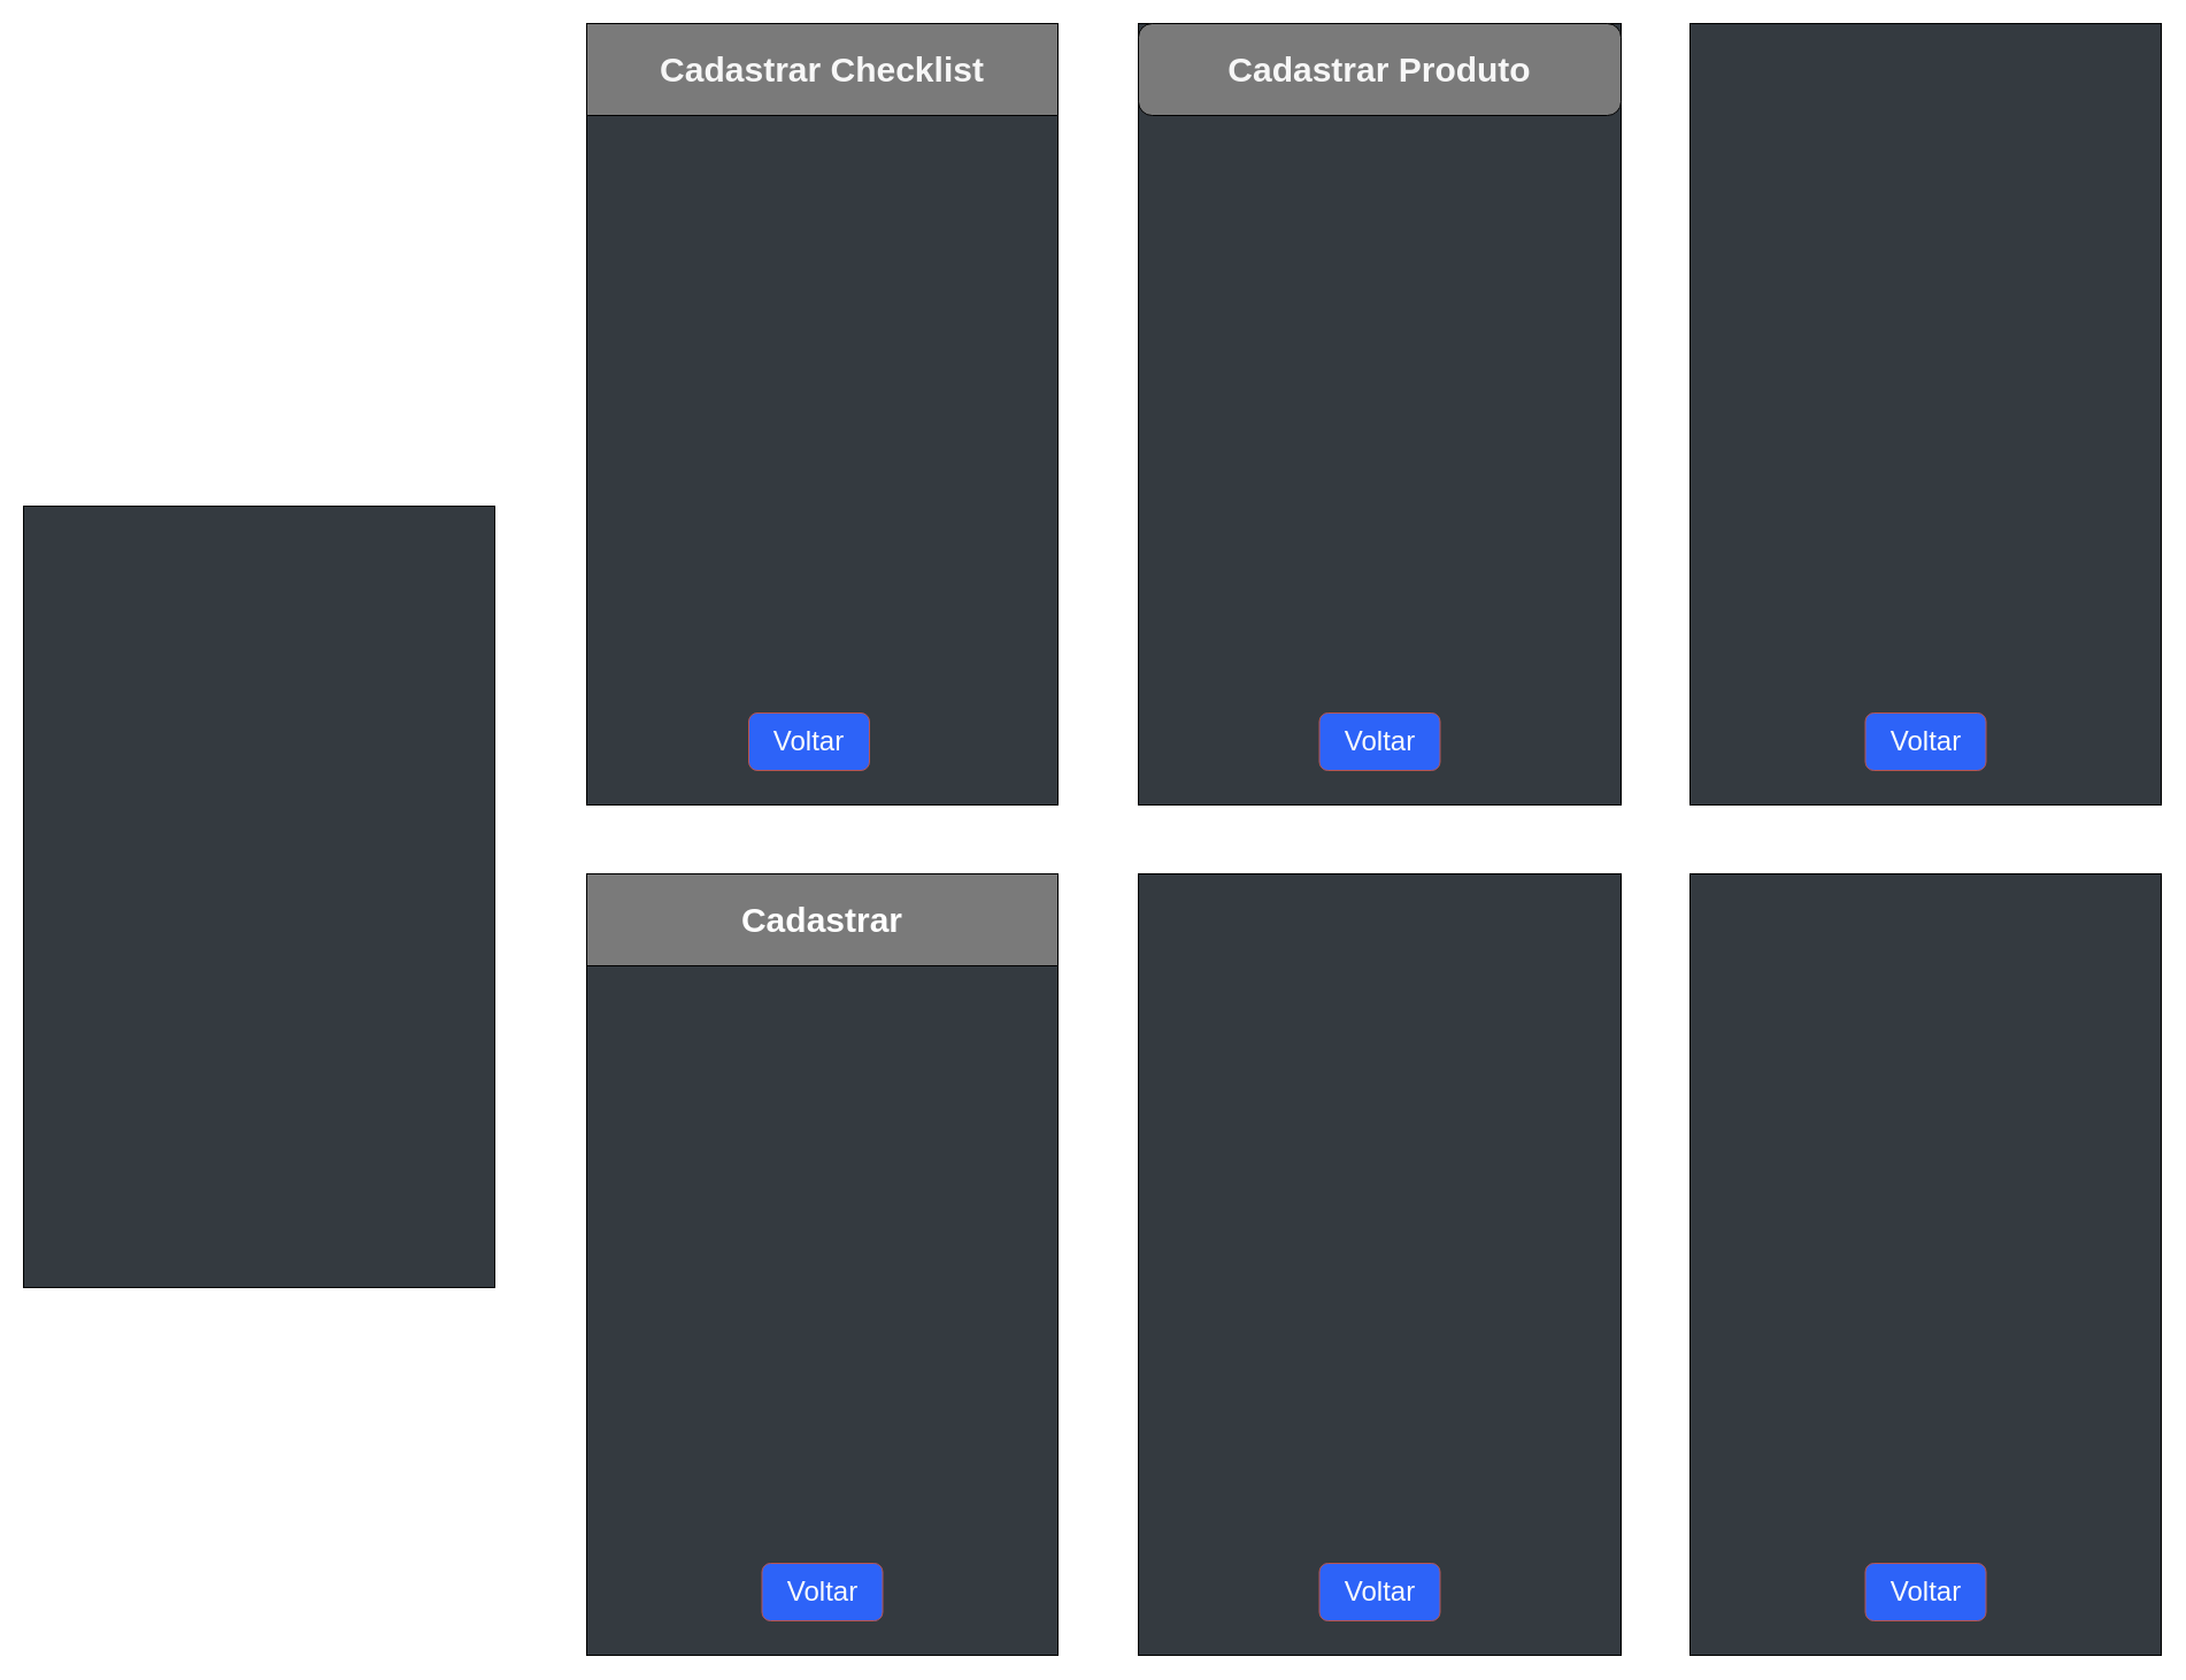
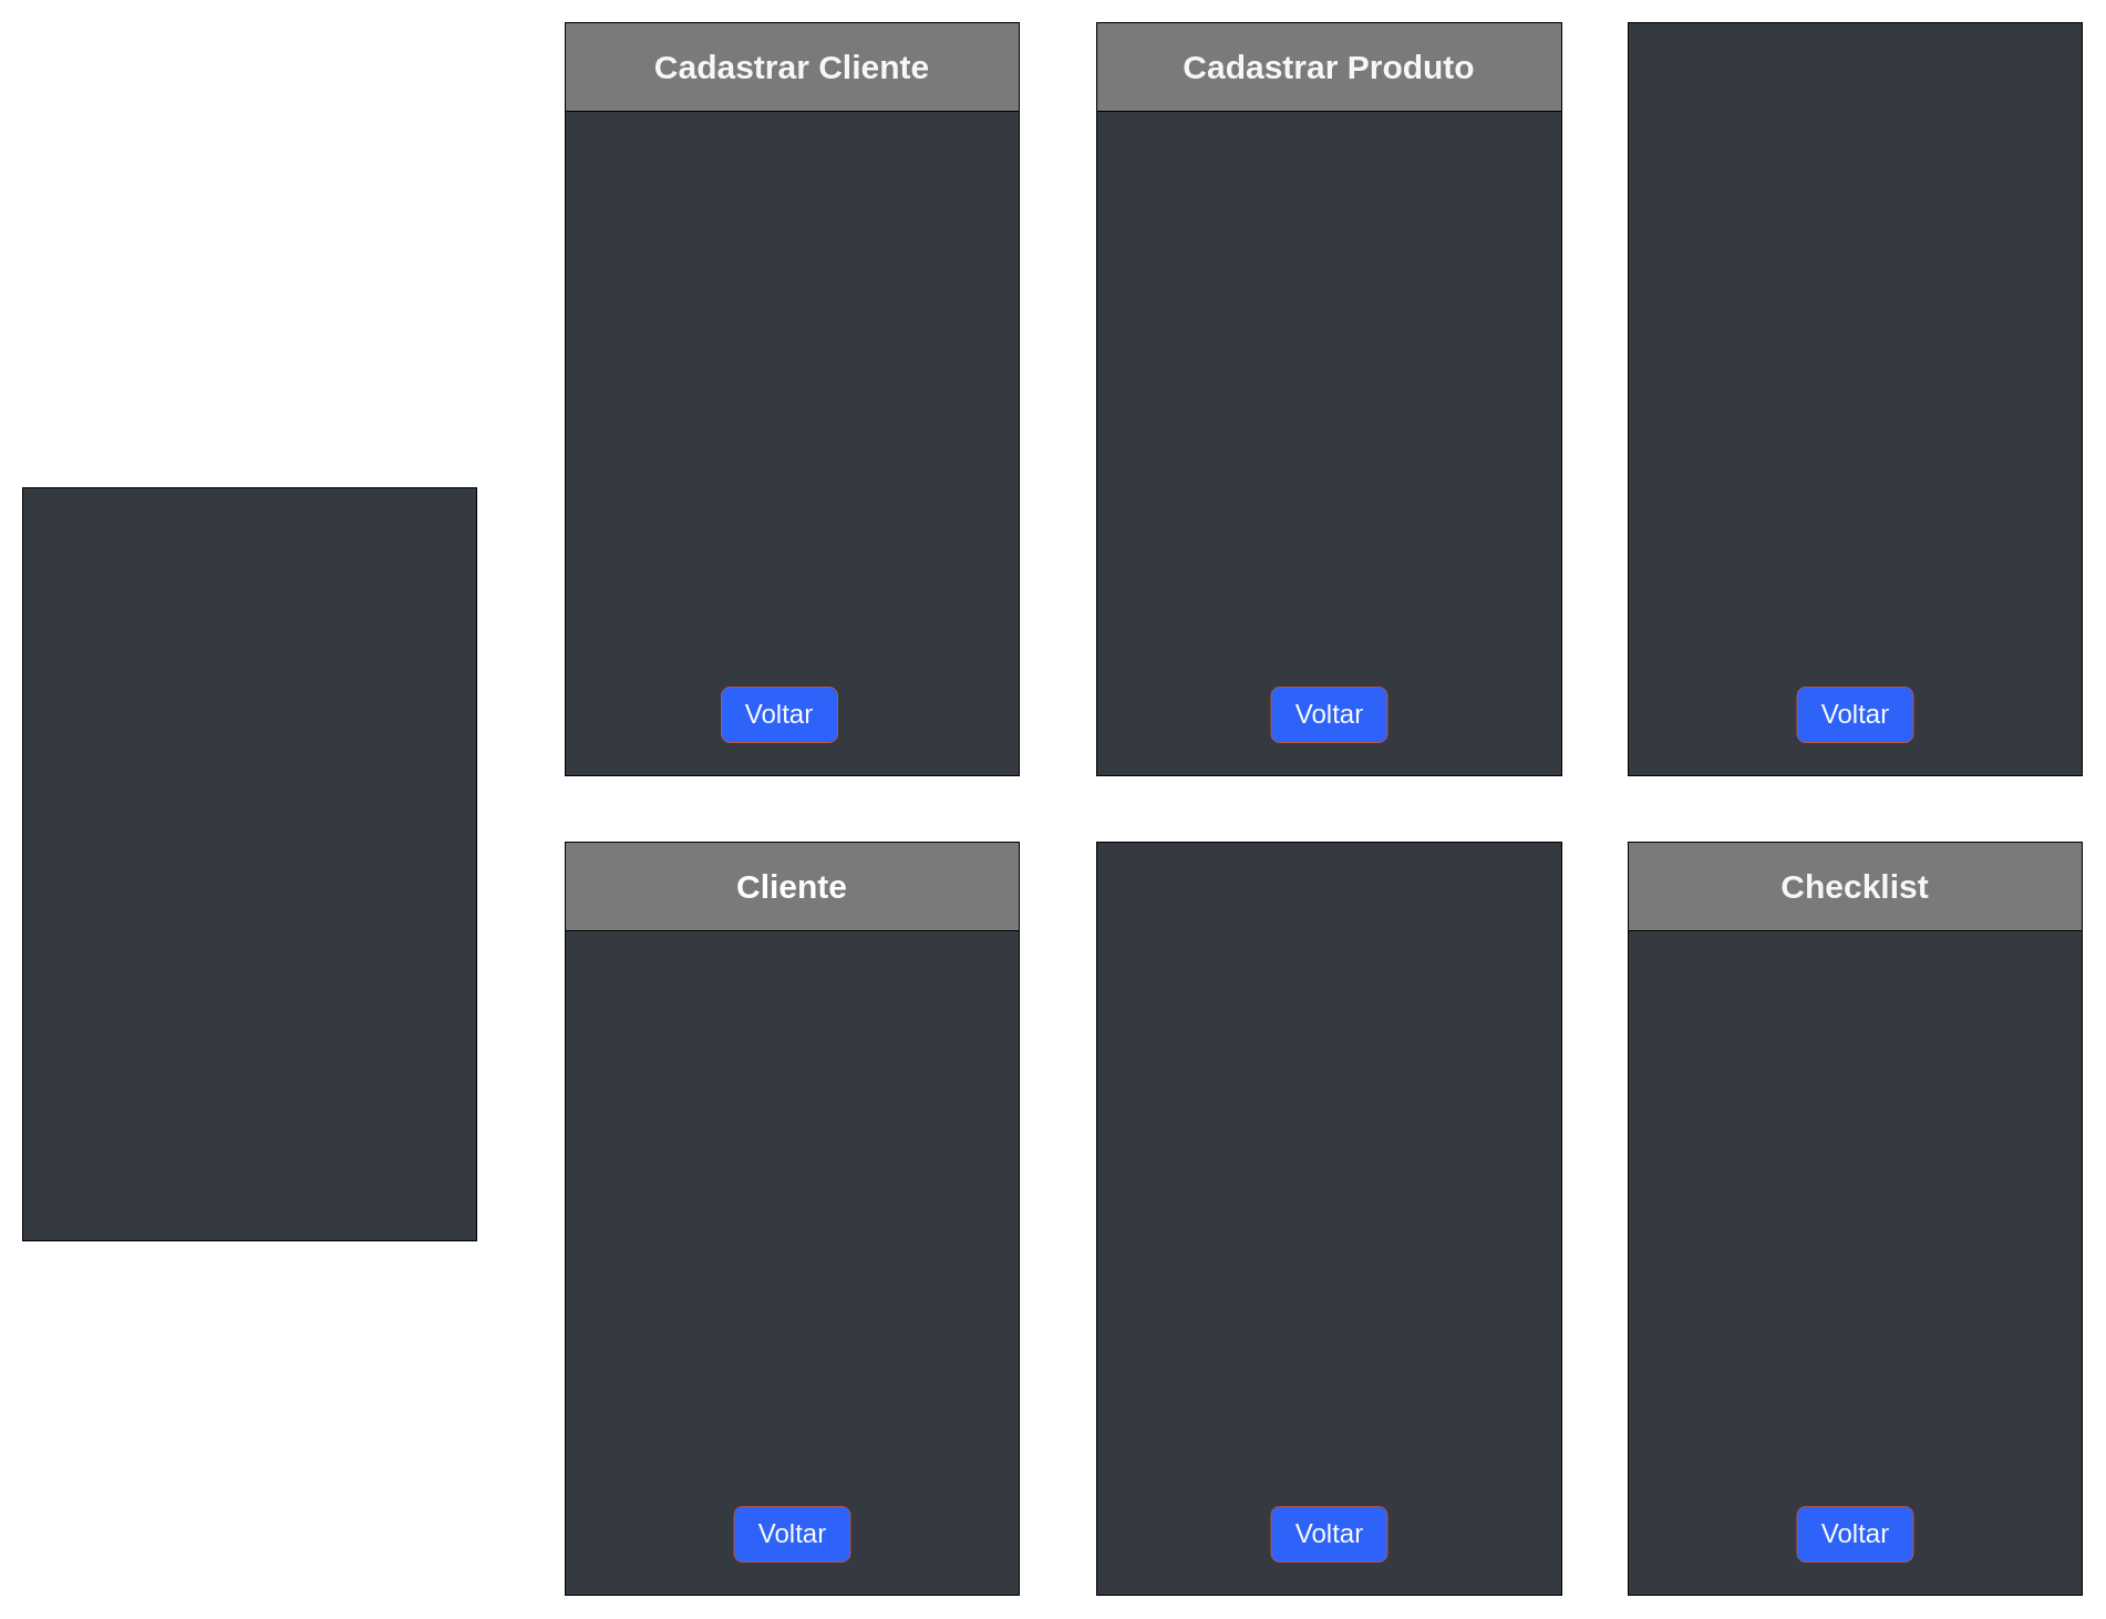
- <mxCell id="3" value="&lt;h3&gt;&lt;font color=&quot;#f7f7f7&quot; style=&quot;font-size: 30px;&quot;&gt;Cadastrar Checklist&lt;/font&gt;&lt;/h3&gt;" style="rounded=0;whiteSpace=wrap;html=1;fillColor=#7A7A7A;" vertex="1" parent="1"><mxGeometry x="510" y="20" width="410" height="80" as="geometry" /></mxCell>
+ <mxCell id="3" value="&lt;h3&gt;&lt;font color=&quot;#f7f7f7&quot; style=&quot;font-size: 30px;&quot;&gt;Cadastrar Cliente&lt;/font&gt;&lt;/h3&gt;" style="rounded=0;whiteSpace=wrap;html=1;fillColor=#7A7A7A;" vertex="1" parent="1"><mxGeometry x="510" y="20" width="410" height="80" as="geometry" /></mxCell>
- <mxCell id="5" value="&lt;h3&gt;&lt;font color=&quot;#f7f7f7&quot; style=&quot;font-size: 30px;&quot;&gt;Cadastrar Produto&lt;/font&gt;&lt;/h3&gt;" style="whiteSpace=wrap;html=1;fillColor=#7A7A7A;rounded=1;" vertex="1" parent="1"><mxGeometry x="990" y="20" width="420" height="80" as="geometry" /></mxCell>
+ <mxCell id="5" value="&lt;h3&gt;&lt;font color=&quot;#f7f7f7&quot; style=&quot;font-size: 30px;&quot;&gt;Cadastrar Produto&lt;/font&gt;&lt;/h3&gt;" style="rounded=0;whiteSpace=wrap;html=1;fillColor=#7A7A7A;" vertex="1" parent="1"><mxGeometry x="990" y="20" width="420" height="80" as="geometry" /></mxCell>
- <mxCell id="7" value="&lt;h3&gt;&lt;font color=&quot;#ffffff&quot; style=&quot;font-size: 30px;&quot;&gt;Cadastrar&lt;/font&gt;&lt;/h3&gt;" style="rounded=0;whiteSpace=wrap;html=1;fillColor=#7A7A7A;" vertex="1" parent="1"><mxGeometry x="510" y="760" width="410" height="80" as="geometry" /></mxCell>
+ <mxCell id="7" value="&lt;h3&gt;&lt;font color=&quot;#ffffff&quot; style=&quot;font-size: 30px;&quot;&gt;Cliente&lt;/font&gt;&lt;/h3&gt;" style="rounded=0;whiteSpace=wrap;html=1;fillColor=#7A7A7A;" vertex="1" parent="1"><mxGeometry x="510" y="760" width="410" height="80" as="geometry" /></mxCell>
+ <mxCell id="11" value="&lt;h3&gt;&lt;font style=&quot;font-size: 30px;&quot; color=&quot;#f7f7f7&quot;&gt;Checklist&lt;/font&gt;&lt;/h3&gt;" style="rounded=0;whiteSpace=wrap;html=1;fillColor=#7A7A7A;" vertex="1" parent="1"><mxGeometry x="1470" y="760" width="410" height="80" as="geometry" /></mxCell>
